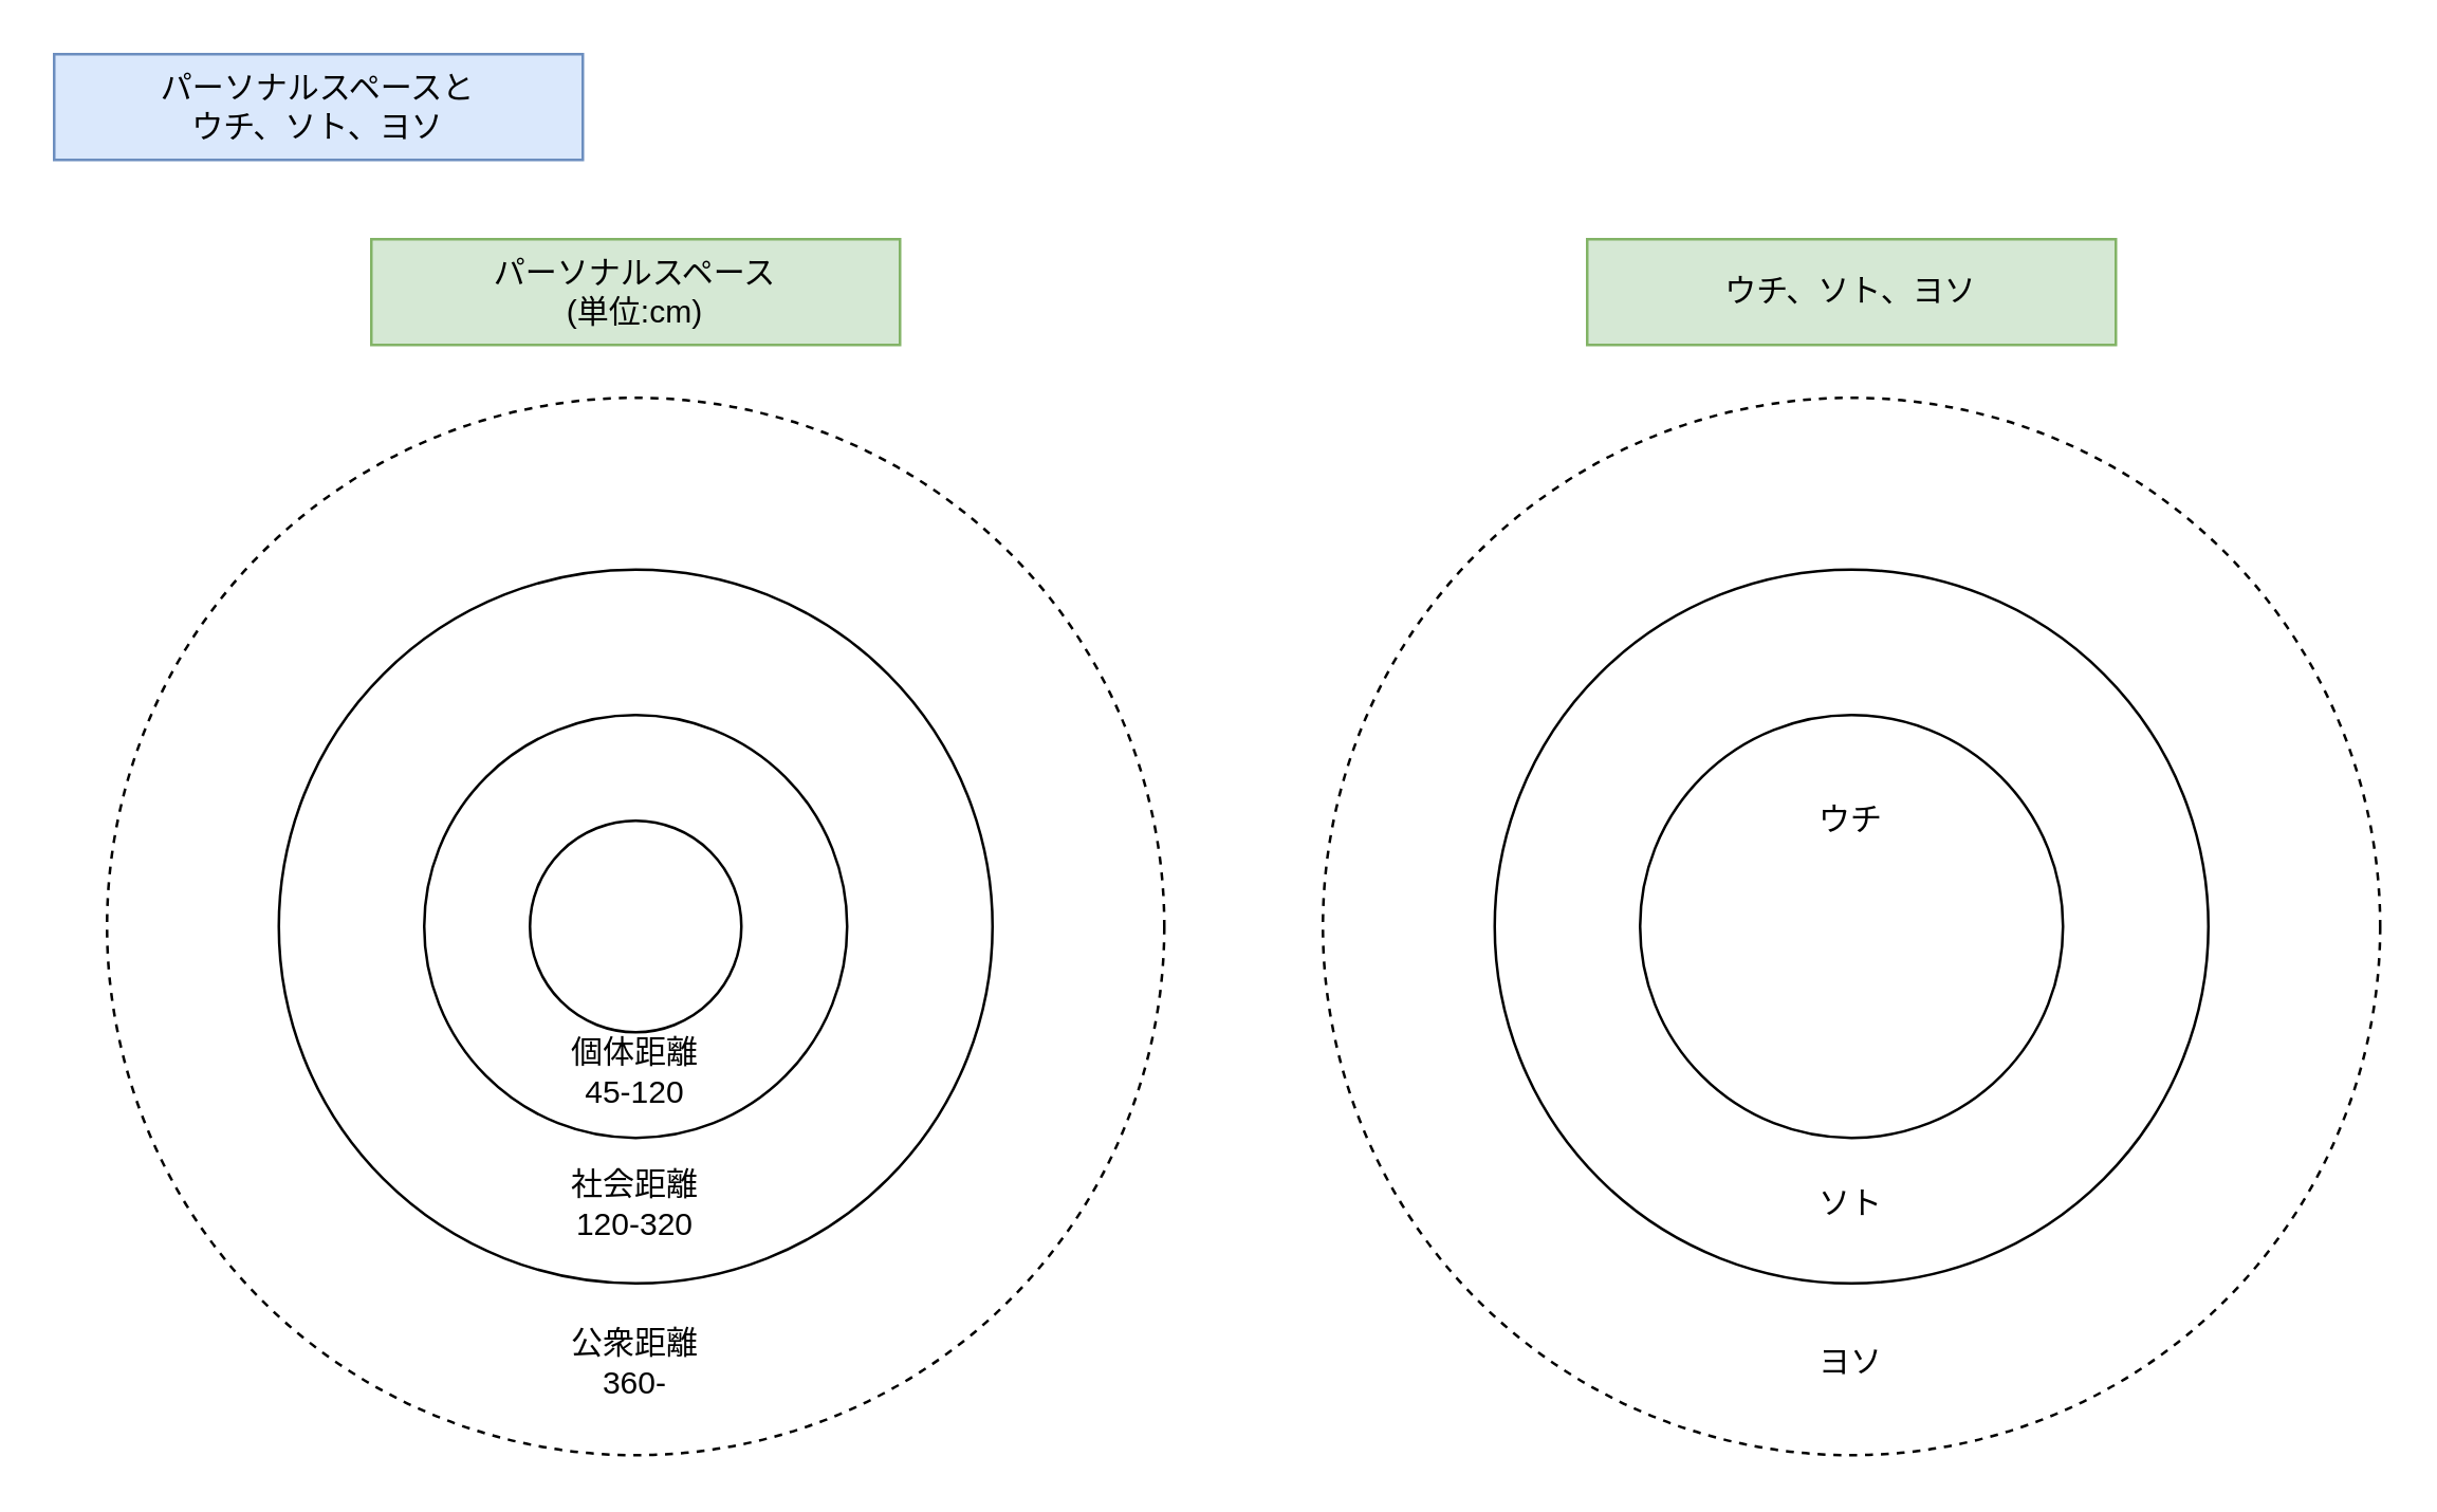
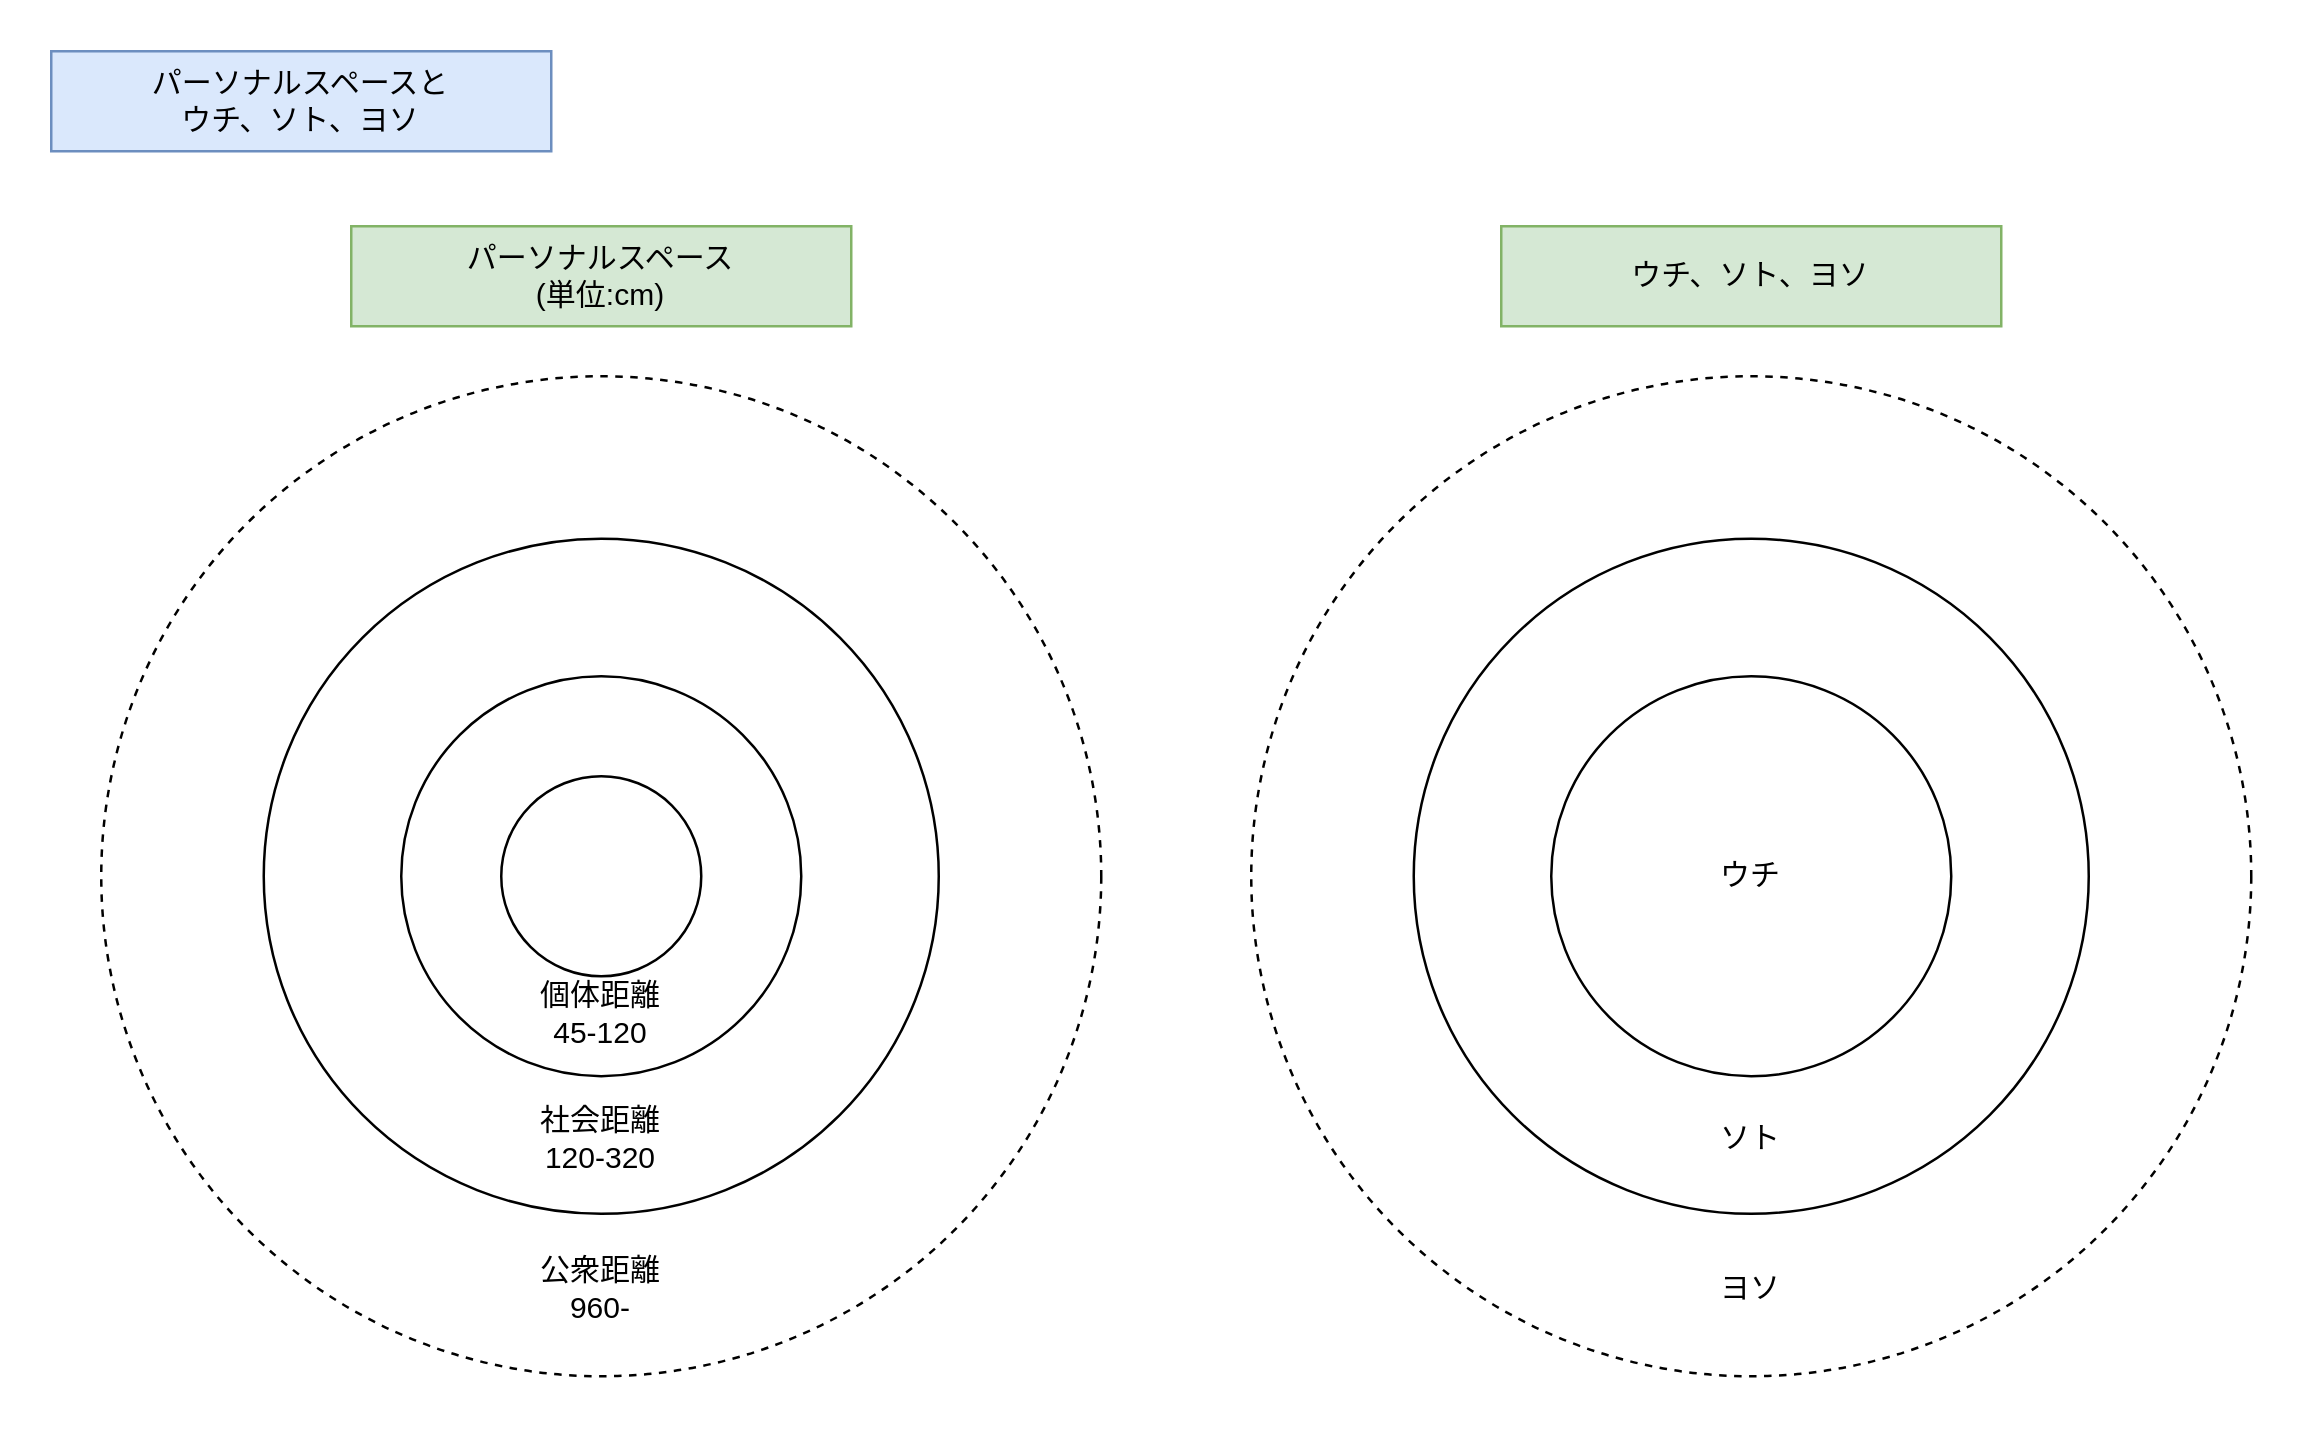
- <mxCell id="16" value="ウチ" style="text;html=1;align=center;verticalAlign=middle;whiteSpace=wrap;rounded=0;" vertex="1" parent="1"><mxGeometry x="660" y="295" width="80" height="30" as="geometry" /></mxCell>
+ <mxCell id="16" value="ウチ" style="text;html=1;align=center;verticalAlign=middle;whiteSpace=wrap;rounded=0;" vertex="1" parent="1"><mxGeometry x="660" y="335" width="80" height="30" as="geometry" /></mxCell>
- <mxCell id="7" value="公衆距離&lt;div&gt;360-&lt;/div&gt;" style="text;html=1;align=center;verticalAlign=middle;whiteSpace=wrap;rounded=0;" vertex="1" parent="1"><mxGeometry x="200" y="500" width="80" height="30" as="geometry" /></mxCell>
+ <mxCell id="7" value="公衆距離&lt;div&gt;960-&lt;/div&gt;" style="text;html=1;align=center;verticalAlign=middle;whiteSpace=wrap;rounded=0;" vertex="1" parent="1"><mxGeometry x="200" y="500" width="80" height="30" as="geometry" /></mxCell>
